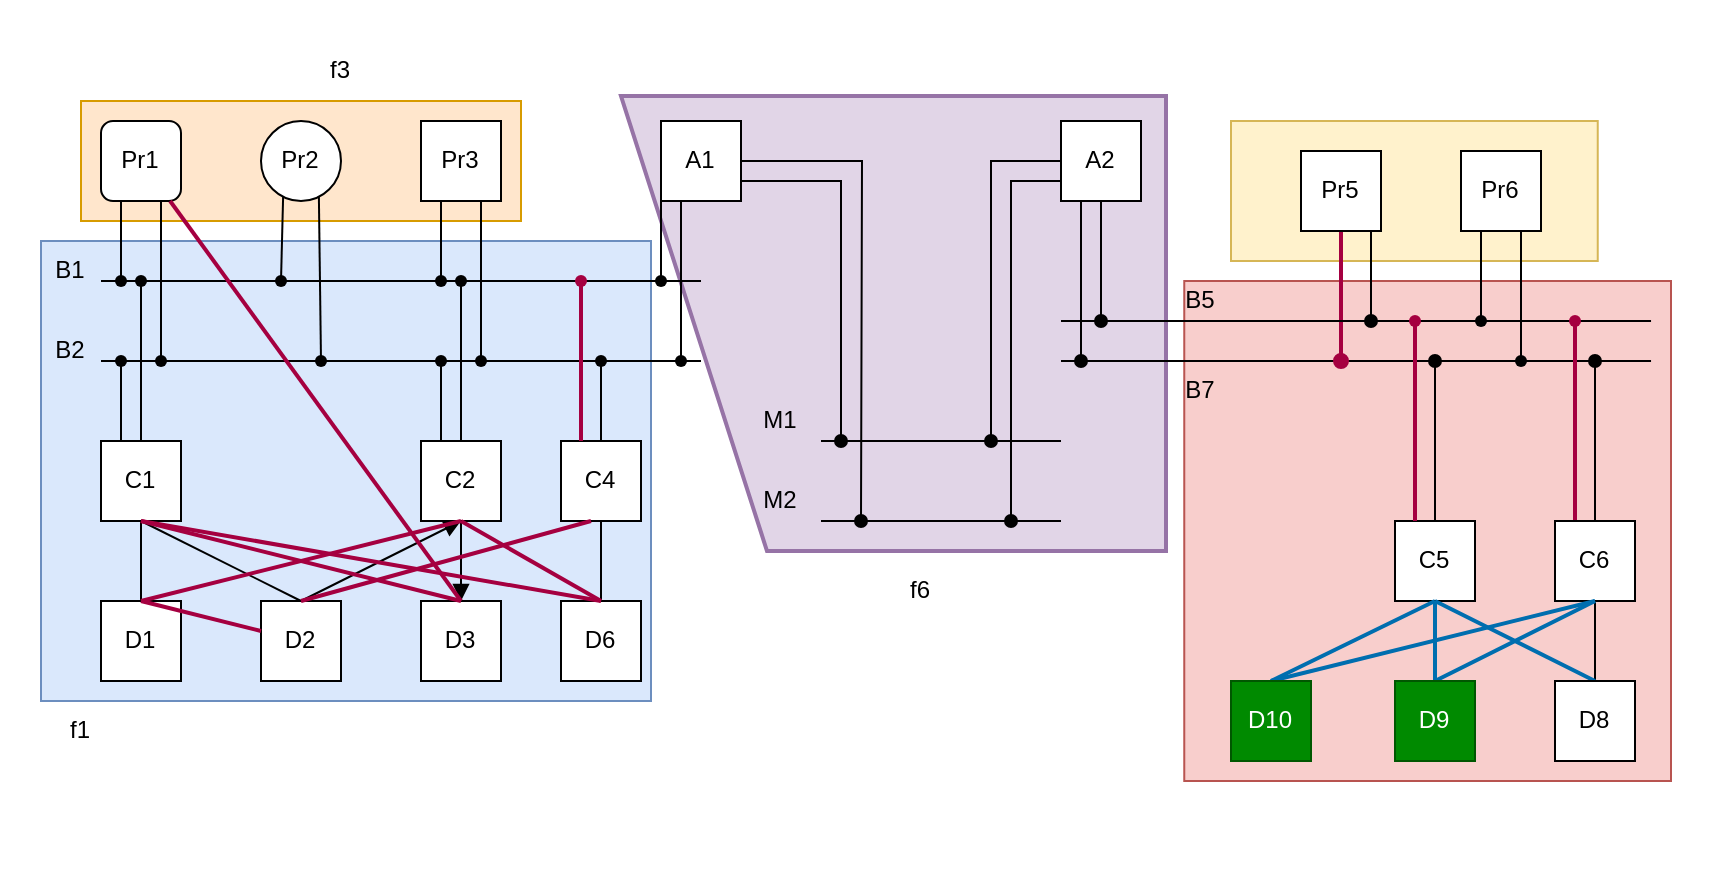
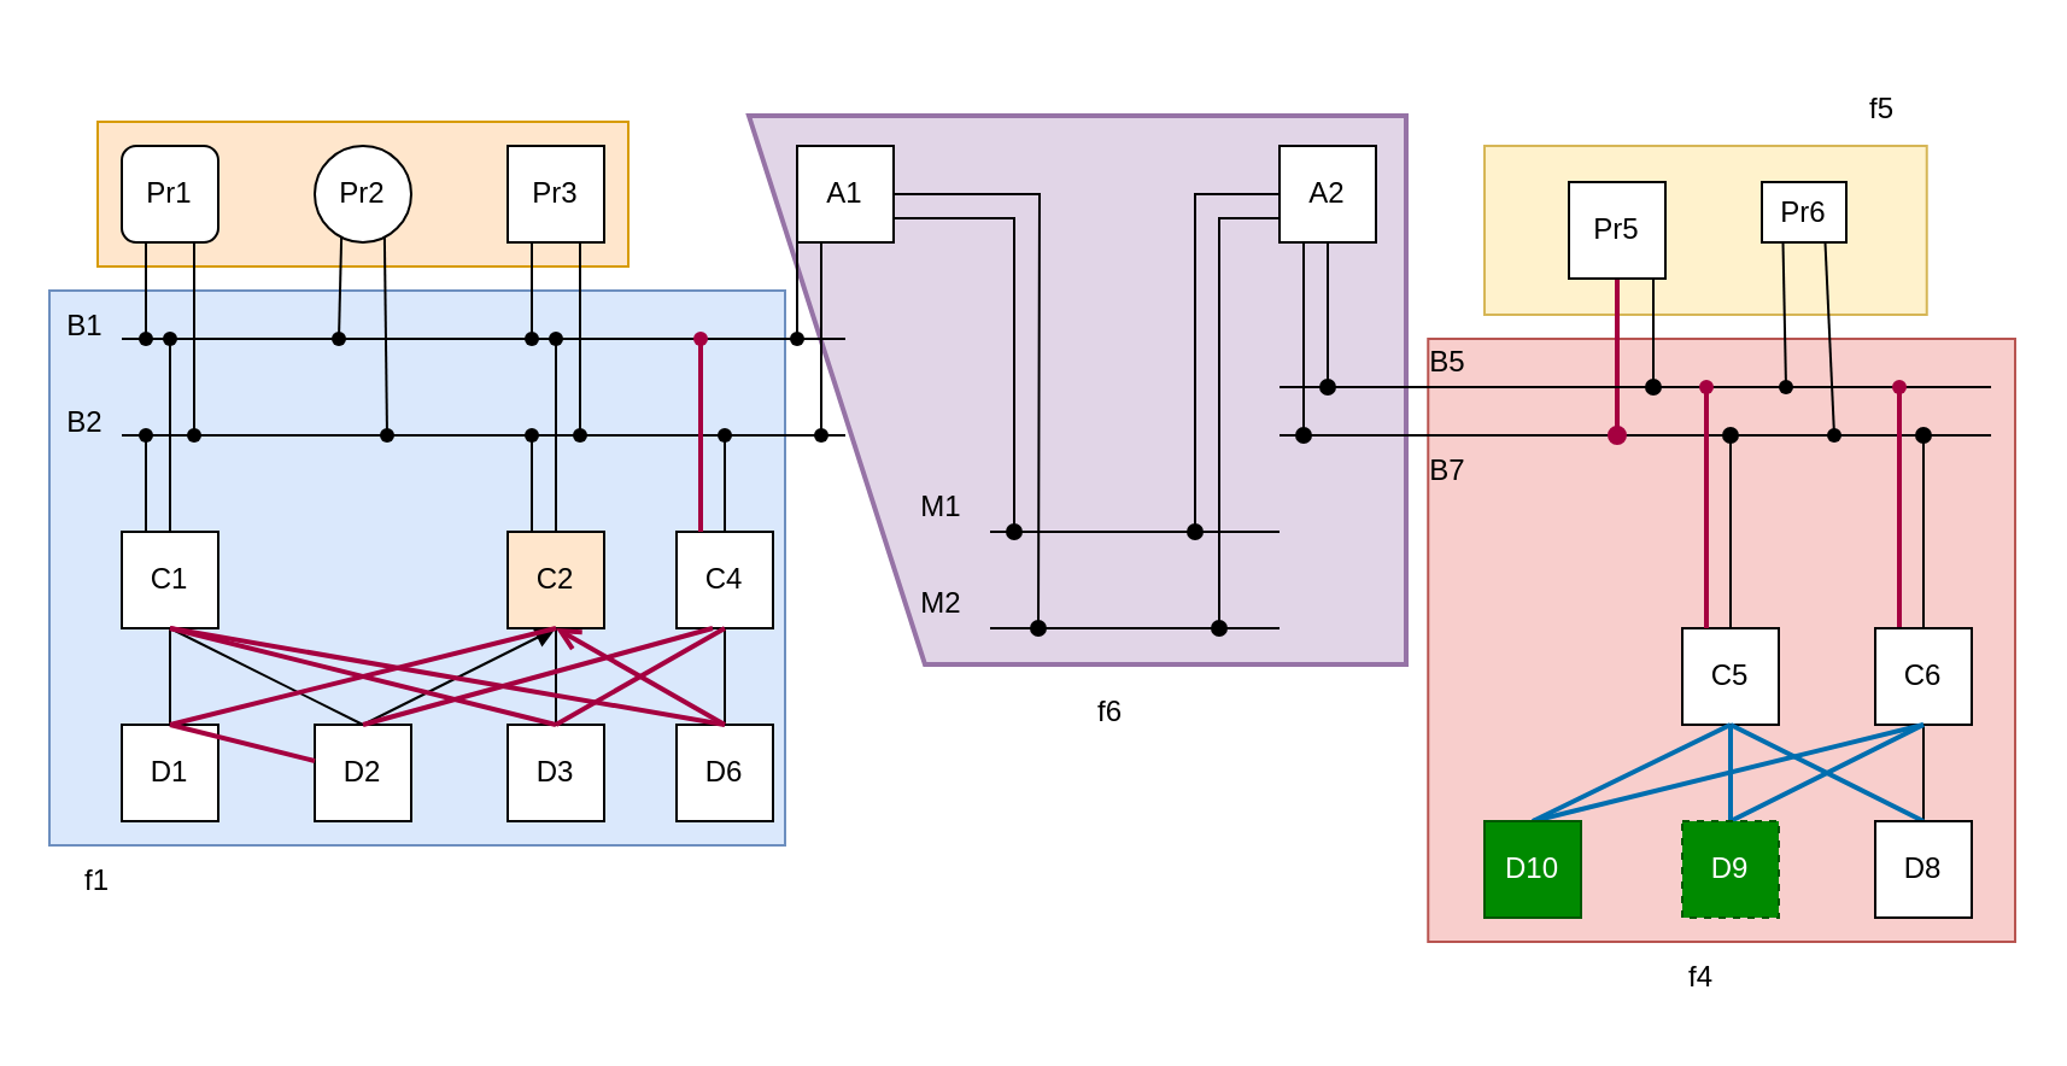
- <mxCell id="76" value="f3" style="text;html=1;align=center;verticalAlign=middle;whiteSpace=wrap;rounded=0;" vertex="1" parent="1"><mxGeometry x="140" y="20" width="60" height="30" as="geometry" /></mxCell>
+ <mxCell id="78" value="f5" style="text;html=1;align=center;verticalAlign=middle;whiteSpace=wrap;rounded=0;" vertex="1" parent="1"><mxGeometry x="765" y="30" width="30" height="30" as="geometry" /></mxCell>
- <mxCell id="67" value="Pr6" style="whiteSpace=wrap;html=1;aspect=fixed;" vertex="1" parent="1"><mxGeometry x="730" y="75" width="40" height="40" as="geometry" /></mxCell>
+ <mxCell id="67" value="Pr6" style="whiteSpace=wrap;html=1;aspect=fixed;" vertex="1" parent="1"><mxGeometry x="730" y="75" width="35" height="25" as="geometry" /></mxCell>
- <mxCell id="82" value="" style="endArrow=none;html=1;rounded=0;exitX=0.5;exitY=0;exitDx=0;exitDy=0;fillColor=#d80073;strokeColor=#A50040;strokeWidth=2;" edge="1" parent="1" source="29" target="8"><mxGeometry width="50" height="50" relative="1" as="geometry"><mxPoint x="340" y="380" as="sourcePoint" /><mxPoint x="390" y="330" as="targetPoint" /></mxGeometry></mxCell>
+ <mxCell id="82" value="" style="endArrow=none;html=1;rounded=0;exitX=0.5;exitY=0;exitDx=0;exitDy=0;entryX=0.5;entryY=1;entryDx=0;entryDy=0;fillColor=#d80073;strokeColor=#A50040;strokeWidth=2;" edge="1" parent="1" source="29" target="72"><mxGeometry width="50" height="50" relative="1" as="geometry"><mxPoint x="340" y="380" as="sourcePoint" /><mxPoint x="390" y="330" as="targetPoint" /></mxGeometry></mxCell>
- <mxCell id="28" value="С2" style="whiteSpace=wrap;html=1;aspect=fixed;" vertex="1" parent="1"><mxGeometry x="210" y="220" width="40" height="40" as="geometry" /></mxCell>
+ <mxCell id="28" value="С2" style="whiteSpace=wrap;html=1;aspect=fixed;fillColor=#ffe6cc;" vertex="1" parent="1"><mxGeometry x="210" y="220" width="40" height="40" as="geometry" /></mxCell>
- <mxCell id="83" value="" style="endArrow=none;html=1;rounded=0;exitX=0.5;exitY=0;exitDx=0;exitDy=0;entryX=0.5;entryY=1;entryDx=0;entryDy=0;fillColor=#d80073;strokeColor=#A50040;strokeWidth=2;" edge="1" parent="1" source="73" target="28"><mxGeometry width="50" height="50" relative="1" as="geometry"><mxPoint x="355" y="270" as="sourcePoint" /><mxPoint x="405" y="220" as="targetPoint" /></mxGeometry></mxCell>
+ <mxCell id="83" value="" style="endArrow=open;html=1;rounded=0;exitX=0.5;exitY=0;exitDx=0;exitDy=0;entryX=0.5;entryY=1;entryDx=0;entryDy=0;fillColor=#d80073;strokeColor=#A50040;strokeWidth=2;" edge="1" parent="1" source="73" target="28"><mxGeometry width="50" height="50" relative="1" as="geometry"><mxPoint x="355" y="270" as="sourcePoint" /><mxPoint x="405" y="220" as="targetPoint" /></mxGeometry></mxCell>
- <mxCell id="30" value="" style="endArrow=block;html=1;rounded=0;exitX=0.5;exitY=1;exitDx=0;exitDy=0;entryX=0.5;entryY=0;entryDx=0;entryDy=0;" edge="1" parent="1" source="28" target="29"><mxGeometry width="50" height="50" relative="1" as="geometry"><mxPoint x="240" y="250" as="sourcePoint" /><mxPoint x="290" y="200" as="targetPoint" /></mxGeometry></mxCell>
+ <mxCell id="30" value="" style="endArrow=none;html=1;rounded=0;exitX=0.5;exitY=1;exitDx=0;exitDy=0;entryX=0.5;entryY=0;entryDx=0;entryDy=0;" edge="1" parent="1" source="28" target="29"><mxGeometry width="50" height="50" relative="1" as="geometry"><mxPoint x="240" y="250" as="sourcePoint" /><mxPoint x="290" y="200" as="targetPoint" /></mxGeometry></mxCell>
- <mxCell id="106" value="D9" style="whiteSpace=wrap;html=1;aspect=fixed;fillColor=#008a00;strokeColor=#005700;fontColor=#ffffff;" vertex="1" parent="1"><mxGeometry x="697" y="340" width="40" height="40" as="geometry" /></mxCell>
+ <mxCell id="106" value="D9" style="whiteSpace=wrap;html=1;aspect=fixed;fillColor=#008a00;strokeColor=#005700;fontColor=#ffffff;dashed=1;" vertex="1" parent="1"><mxGeometry x="697" y="340" width="40" height="40" as="geometry" /></mxCell>
+ <mxCell id="77" value="f4" style="text;html=1;align=center;verticalAlign=middle;whiteSpace=wrap;rounded=0;" vertex="1" parent="1"><mxGeometry x="690" y="390" width="30" height="30" as="geometry" /></mxCell>
